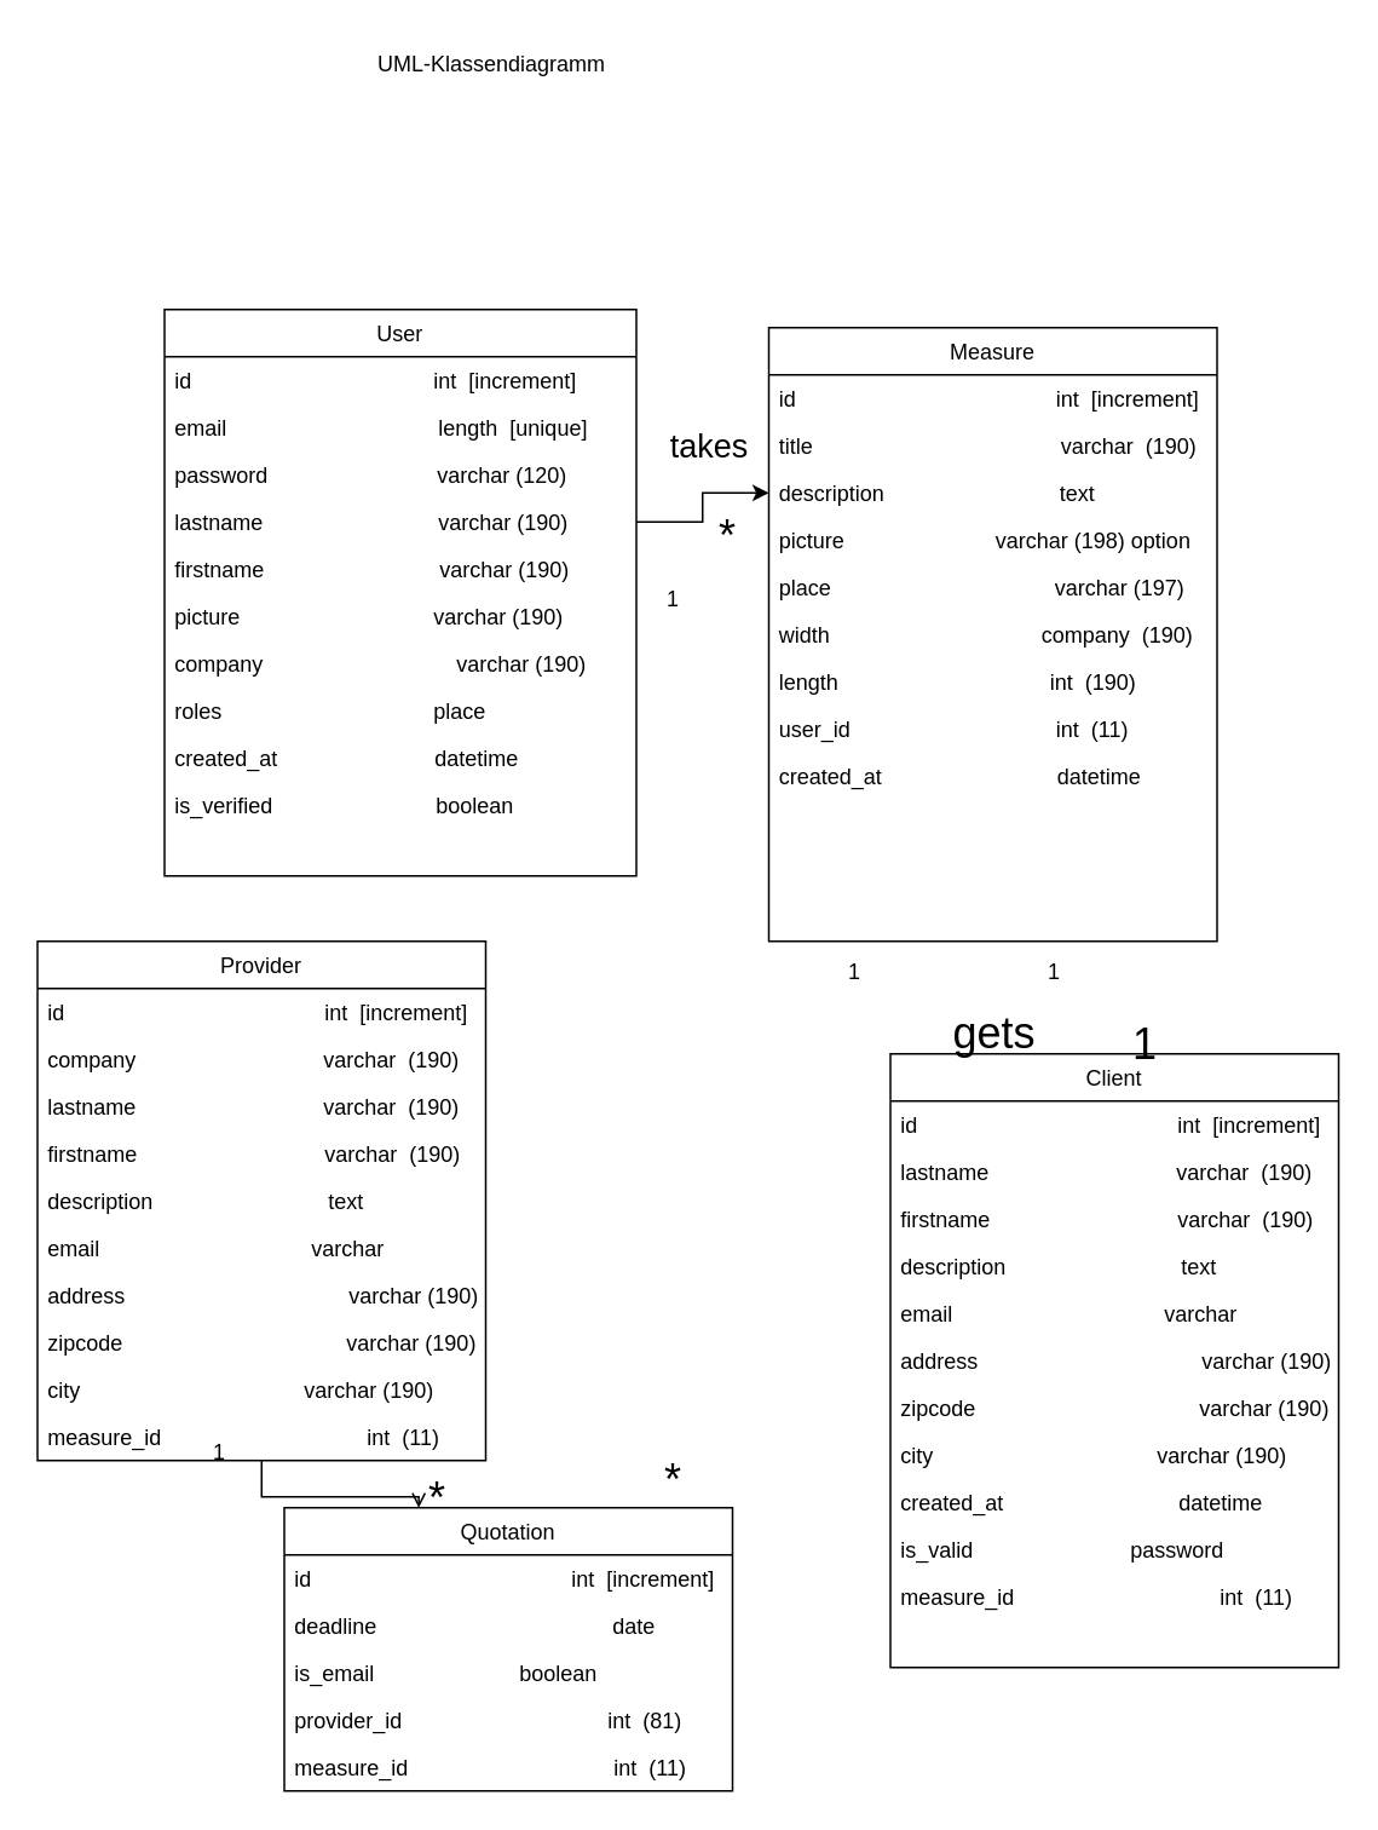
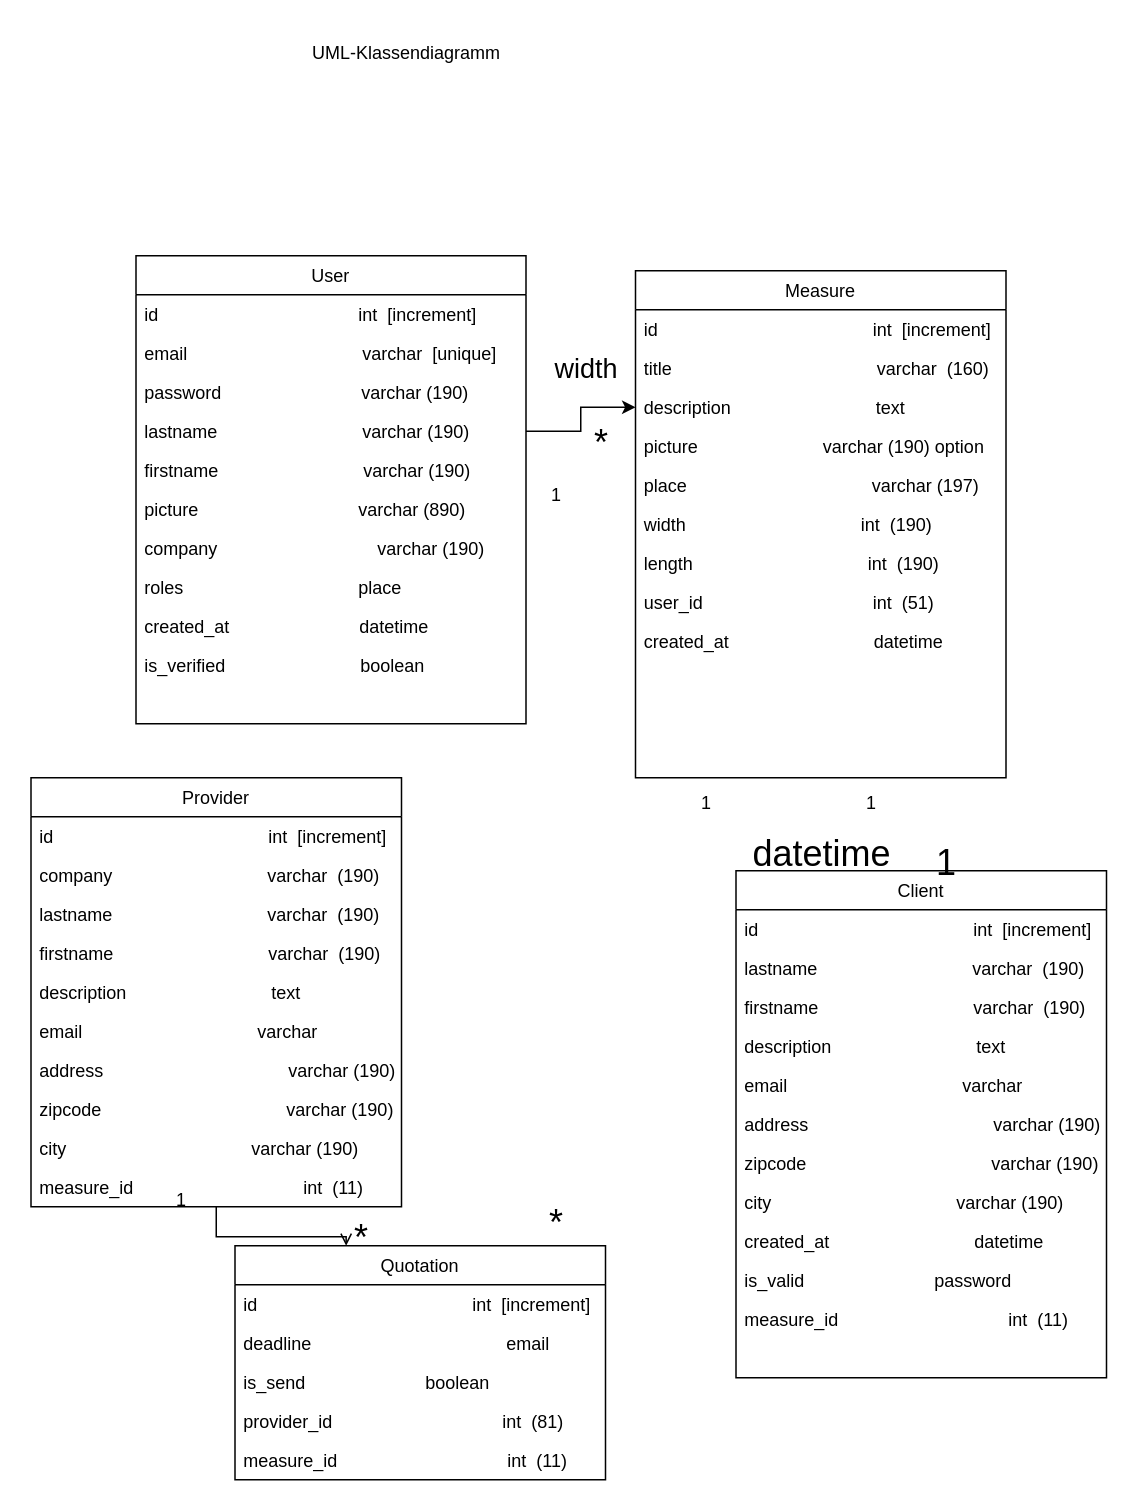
- <mxCell id="27" value="&lt;font style=&quot;font-size: 18px;&quot;&gt;takes&lt;/font&gt;" style="text;html=1;resizable=0;autosize=1;align=center;verticalAlign=middle;points=[];fillColor=none;strokeColor=none;rounded=0;fontSize=48;" parent="1" vertex="1"><mxGeometry x="355" y="200" width="70" height="70" as="geometry" /></mxCell>
+ <mxCell id="27" value="&lt;font style=&quot;font-size: 18px;&quot;&gt;width&lt;/font&gt;" style="text;html=1;resizable=0;autosize=1;align=center;verticalAlign=middle;points=[];fillColor=none;strokeColor=none;rounded=0;fontSize=48;" parent="1" vertex="1"><mxGeometry x="355" y="200" width="70" height="70" as="geometry" /></mxCell>
- <mxCell id="4" value="email                                   length  [unique]" style="text;align=left;verticalAlign=top;spacingLeft=4;spacingRight=4;overflow=hidden;rotatable=0;points=[[0,0.5],[1,0.5]];portConstraint=eastwest;" parent="2" vertex="1"><mxGeometry y="52" width="260" height="26" as="geometry" /></mxCell>
+ <mxCell id="4" value="email                                   varchar  [unique]" style="text;align=left;verticalAlign=top;spacingLeft=4;spacingRight=4;overflow=hidden;rotatable=0;points=[[0,0.5],[1,0.5]];portConstraint=eastwest;" parent="2" vertex="1"><mxGeometry y="52" width="260" height="26" as="geometry" /></mxCell>
- <mxCell id="15" value="title                                         varchar  (190)" style="text;align=left;verticalAlign=top;spacingLeft=4;spacingRight=4;overflow=hidden;rotatable=0;points=[[0,0.5],[1,0.5]];portConstraint=eastwest;" parent="13" vertex="1"><mxGeometry y="52" width="247" height="26" as="geometry" /></mxCell>
+ <mxCell id="15" value="title                                         varchar  (160)" style="text;align=left;verticalAlign=top;spacingLeft=4;spacingRight=4;overflow=hidden;rotatable=0;points=[[0,0.5],[1,0.5]];portConstraint=eastwest;" parent="13" vertex="1"><mxGeometry y="52" width="247" height="26" as="geometry" /></mxCell>
- <mxCell id="5" value="password                            varchar (120)" style="text;align=left;verticalAlign=top;spacingLeft=4;spacingRight=4;overflow=hidden;rotatable=0;points=[[0,0.5],[1,0.5]];portConstraint=eastwest;" parent="2" vertex="1"><mxGeometry y="78" width="260" height="26" as="geometry" /></mxCell>
+ <mxCell id="5" value="password                            varchar (190)" style="text;align=left;verticalAlign=top;spacingLeft=4;spacingRight=4;overflow=hidden;rotatable=0;points=[[0,0.5],[1,0.5]];portConstraint=eastwest;" parent="2" vertex="1"><mxGeometry y="78" width="260" height="26" as="geometry" /></mxCell>
- <mxCell id="17" value="picture                         varchar (198) option" style="text;align=left;verticalAlign=top;spacingLeft=4;spacingRight=4;overflow=hidden;rotatable=0;points=[[0,0.5],[1,0.5]];portConstraint=eastwest;" parent="13" vertex="1"><mxGeometry y="104" width="247" height="26" as="geometry" /></mxCell>
+ <mxCell id="17" value="picture                         varchar (190) option" style="text;align=left;verticalAlign=top;spacingLeft=4;spacingRight=4;overflow=hidden;rotatable=0;points=[[0,0.5],[1,0.5]];portConstraint=eastwest;" parent="13" vertex="1"><mxGeometry y="104" width="247" height="26" as="geometry" /></mxCell>
- <mxCell id="8" value="picture                                varchar (190)" style="text;align=left;verticalAlign=top;spacingLeft=4;spacingRight=4;overflow=hidden;rotatable=0;points=[[0,0.5],[1,0.5]];portConstraint=eastwest;" parent="2" vertex="1"><mxGeometry y="156" width="260" height="26" as="geometry" /></mxCell>
+ <mxCell id="8" value="picture                                varchar (890)" style="text;align=left;verticalAlign=top;spacingLeft=4;spacingRight=4;overflow=hidden;rotatable=0;points=[[0,0.5],[1,0.5]];portConstraint=eastwest;" parent="2" vertex="1"><mxGeometry y="156" width="260" height="26" as="geometry" /></mxCell>
- <mxCell id="19" value="width                                   company  (190)" style="text;align=left;verticalAlign=top;spacingLeft=4;spacingRight=4;overflow=hidden;rotatable=0;points=[[0,0.5],[1,0.5]];portConstraint=eastwest;" parent="13" vertex="1"><mxGeometry y="156" width="247" height="26" as="geometry" /></mxCell>
+ <mxCell id="19" value="width                                   int  (190)" style="text;align=left;verticalAlign=top;spacingLeft=4;spacingRight=4;overflow=hidden;rotatable=0;points=[[0,0.5],[1,0.5]];portConstraint=eastwest;" parent="13" vertex="1"><mxGeometry y="156" width="247" height="26" as="geometry" /></mxCell>
- <mxCell id="21" value="user_id                                  int  (11)" style="text;align=left;verticalAlign=top;spacingLeft=4;spacingRight=4;overflow=hidden;rotatable=0;points=[[0,0.5],[1,0.5]];portConstraint=eastwest;" parent="13" vertex="1"><mxGeometry y="208" width="247" height="26" as="geometry" /></mxCell>
+ <mxCell id="21" value="user_id                                  int  (51)" style="text;align=left;verticalAlign=top;spacingLeft=4;spacingRight=4;overflow=hidden;rotatable=0;points=[[0,0.5],[1,0.5]];portConstraint=eastwest;" parent="13" vertex="1"><mxGeometry y="208" width="247" height="26" as="geometry" /></mxCell>
- <mxCell id="42" value="&lt;font style=&quot;font-size: 24px;&quot;&gt;gets&lt;/font&gt;" style="text;html=1;resizable=0;autosize=1;align=center;verticalAlign=middle;points=[];fillColor=none;strokeColor=none;rounded=0;fontSize=48;" parent="1" vertex="1"><mxGeometry x="511.5" y="525" width="70" height="70" as="geometry" /></mxCell>
+ <mxCell id="42" value="&lt;font style=&quot;font-size: 24px;&quot;&gt;datetime&lt;/font&gt;" style="text;html=1;resizable=0;autosize=1;align=center;verticalAlign=middle;points=[];fillColor=none;strokeColor=none;rounded=0;fontSize=48;" parent="1" vertex="1"><mxGeometry x="511.5" y="525" width="70" height="70" as="geometry" /></mxCell>
- <mxCell id="57" value="deadline                                                                date" style="text;align=left;verticalAlign=top;spacingLeft=4;spacingRight=4;overflow=hidden;rotatable=0;points=[[0,0.5],[1,0.5]];portConstraint=eastwest;" parent="55" vertex="1"><mxGeometry y="52" width="247" height="26" as="geometry" /></mxCell>
+ <mxCell id="57" value="deadline                                                                email" style="text;align=left;verticalAlign=top;spacingLeft=4;spacingRight=4;overflow=hidden;rotatable=0;points=[[0,0.5],[1,0.5]];portConstraint=eastwest;" parent="55" vertex="1"><mxGeometry y="52" width="247" height="26" as="geometry" /></mxCell>
- <mxCell id="58" value="is_email                        boolean" style="text;align=left;verticalAlign=top;spacingLeft=4;spacingRight=4;overflow=hidden;rotatable=0;points=[[0,0.5],[1,0.5]];portConstraint=eastwest;" parent="55" vertex="1"><mxGeometry y="78" width="247" height="26" as="geometry" /></mxCell>
+ <mxCell id="58" value="is_send                        boolean" style="text;align=left;verticalAlign=top;spacingLeft=4;spacingRight=4;overflow=hidden;rotatable=0;points=[[0,0.5],[1,0.5]];portConstraint=eastwest;" parent="55" vertex="1"><mxGeometry y="78" width="247" height="26" as="geometry" /></mxCell>
